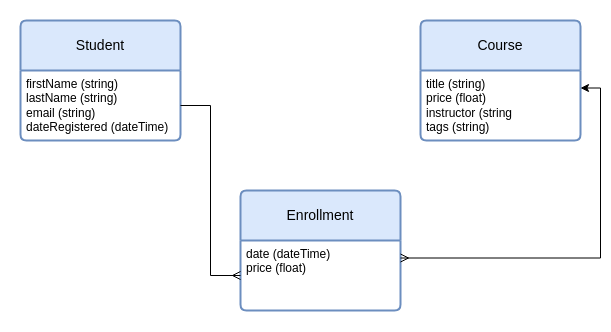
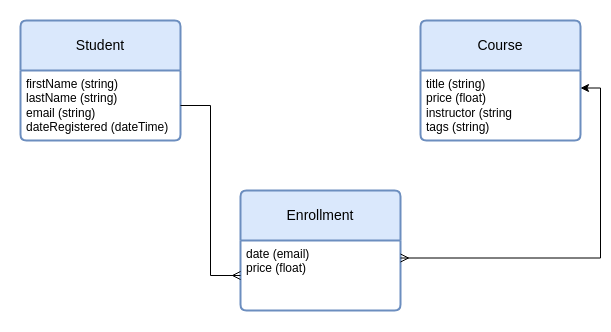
- <mxCell id="7" value="date (dateTime)&lt;br&gt;price (float)" style="align=left;strokeColor=none;fillColor=none;spacingLeft=4;fontSize=12;verticalAlign=top;resizable=0;rotatable=0;part=1;html=1;" vertex="1" parent="6"><mxGeometry y="50" width="160" height="70" as="geometry" /></mxCell>
+ <mxCell id="7" value="date (email)&lt;br&gt;price (float)" style="align=left;strokeColor=none;fillColor=none;spacingLeft=4;fontSize=12;verticalAlign=top;resizable=0;rotatable=0;part=1;html=1;" vertex="1" parent="6"><mxGeometry y="50" width="160" height="70" as="geometry" /></mxCell>
